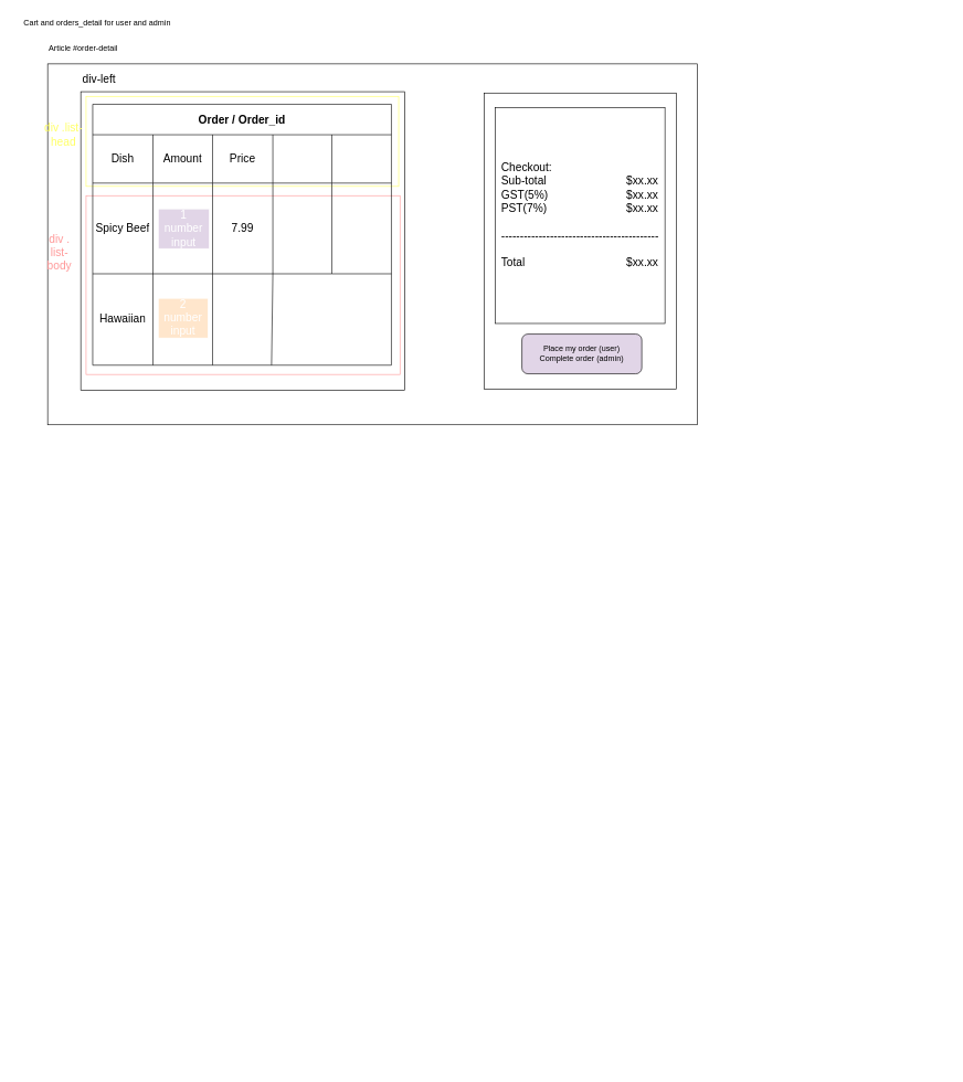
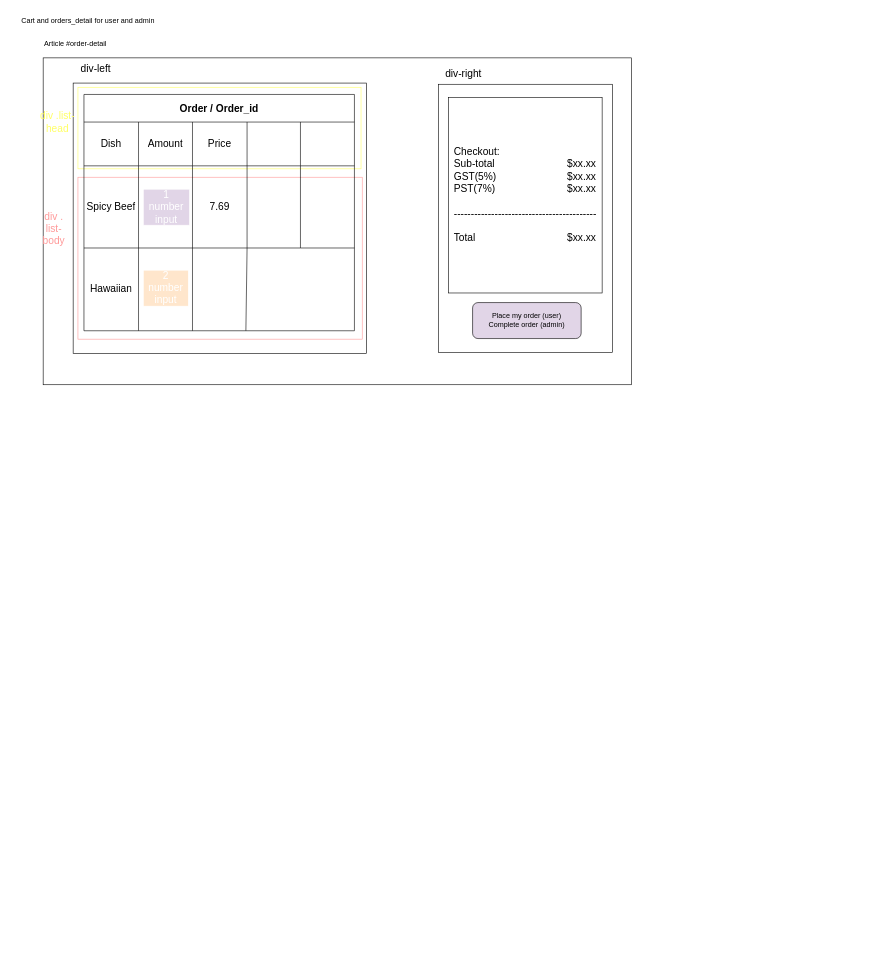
- <mxCell id="9" value="div-left" style="text;html=1;strokeColor=none;fillColor=none;align=center;verticalAlign=middle;whiteSpace=wrap;rounded=0;fontSize=17;" parent="1" vertex="1"><mxGeometry x="119" y="105" width="60" height="30" as="geometry" /></mxCell>
+ <mxCell id="9" value="div-left" style="text;html=1;strokeColor=none;fillColor=none;align=center;verticalAlign=middle;whiteSpace=wrap;rounded=0;fontSize=17;" parent="1" vertex="1"><mxGeometry x="129" y="100" width="60" height="30" as="geometry" /></mxCell>
+ <mxCell id="10" value="div-right" style="text;html=1;strokeColor=none;fillColor=none;align=center;verticalAlign=middle;whiteSpace=wrap;rounded=0;fontSize=17;" parent="1" vertex="1"><mxGeometry x="730" y="108" width="84" height="30" as="geometry" /></mxCell>
- <mxCell id="23" value="7.99" style="shape=partialRectangle;html=1;whiteSpace=wrap;connectable=0;fillColor=none;top=0;left=0;bottom=0;right=0;overflow=hidden;pointerEvents=1;fontSize=17;" parent="20" vertex="1"><mxGeometry x="181" width="91" height="137" as="geometry"><mxRectangle width="91" height="137" as="alternateBounds" /></mxGeometry></mxCell>
+ <mxCell id="23" value="7.69" style="shape=partialRectangle;html=1;whiteSpace=wrap;connectable=0;fillColor=none;top=0;left=0;bottom=0;right=0;overflow=hidden;pointerEvents=1;fontSize=17;" parent="20" vertex="1"><mxGeometry x="181" width="91" height="137" as="geometry"><mxRectangle width="91" height="137" as="alternateBounds" /></mxGeometry></mxCell>
